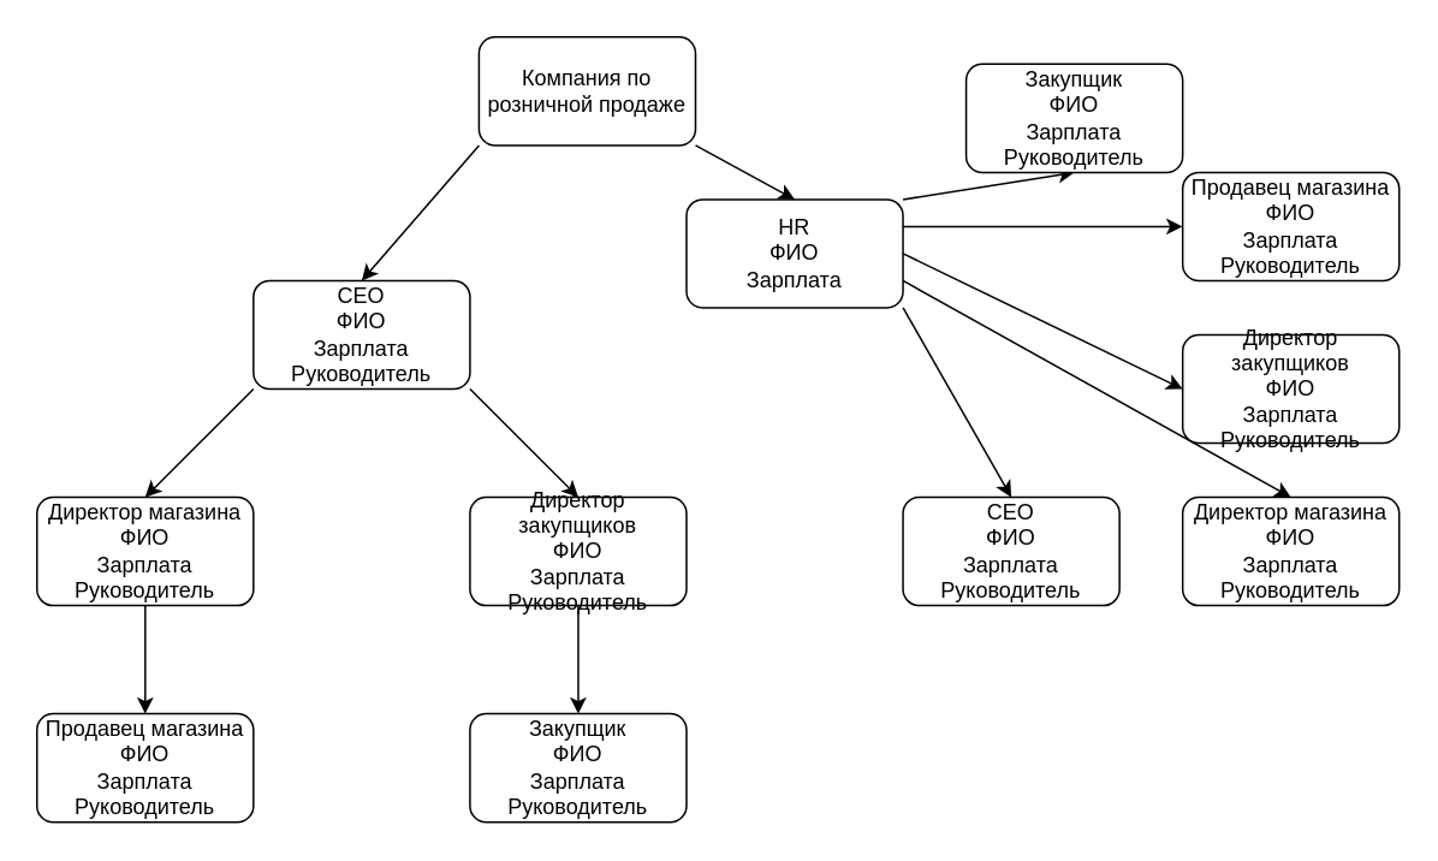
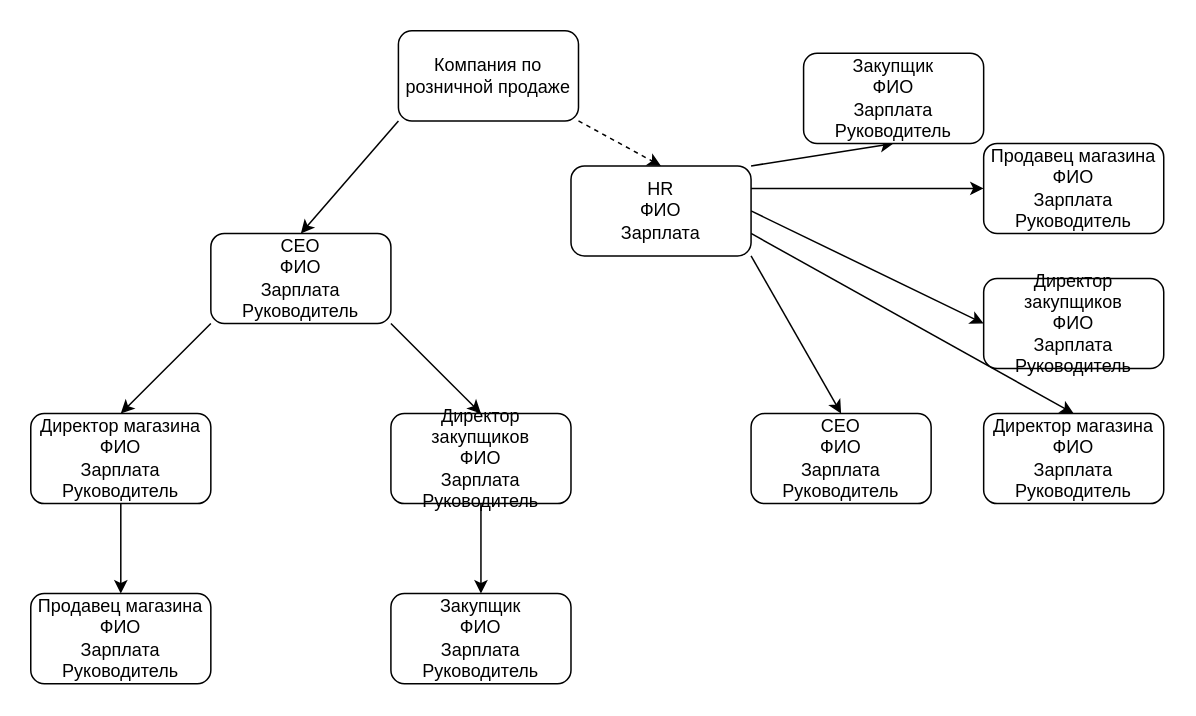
- <mxCell id="3" style="edgeStyle=none;html=1;exitX=1;exitY=1;exitDx=0;exitDy=0;entryX=0.5;entryY=0;entryDx=0;entryDy=0;" edge="1" parent="1" source="4" target="13"><mxGeometry relative="1" as="geometry" /></mxCell>
+ <mxCell id="3" style="edgeStyle=none;html=1;exitX=1;exitY=1;exitDx=0;exitDy=0;entryX=0.5;entryY=0;entryDx=0;entryDy=0;dashed=1;" edge="1" parent="1" source="4" target="13"><mxGeometry relative="1" as="geometry" /></mxCell>
